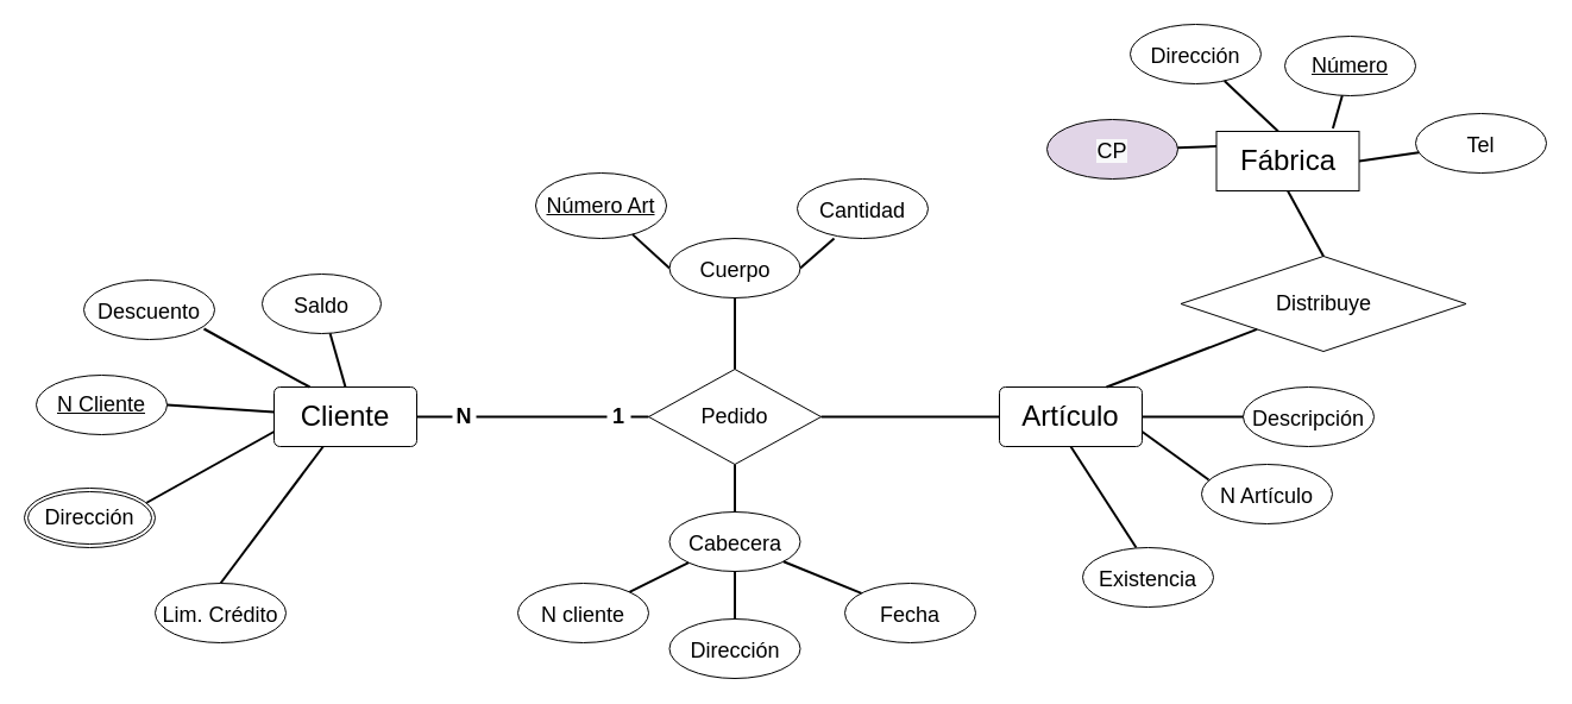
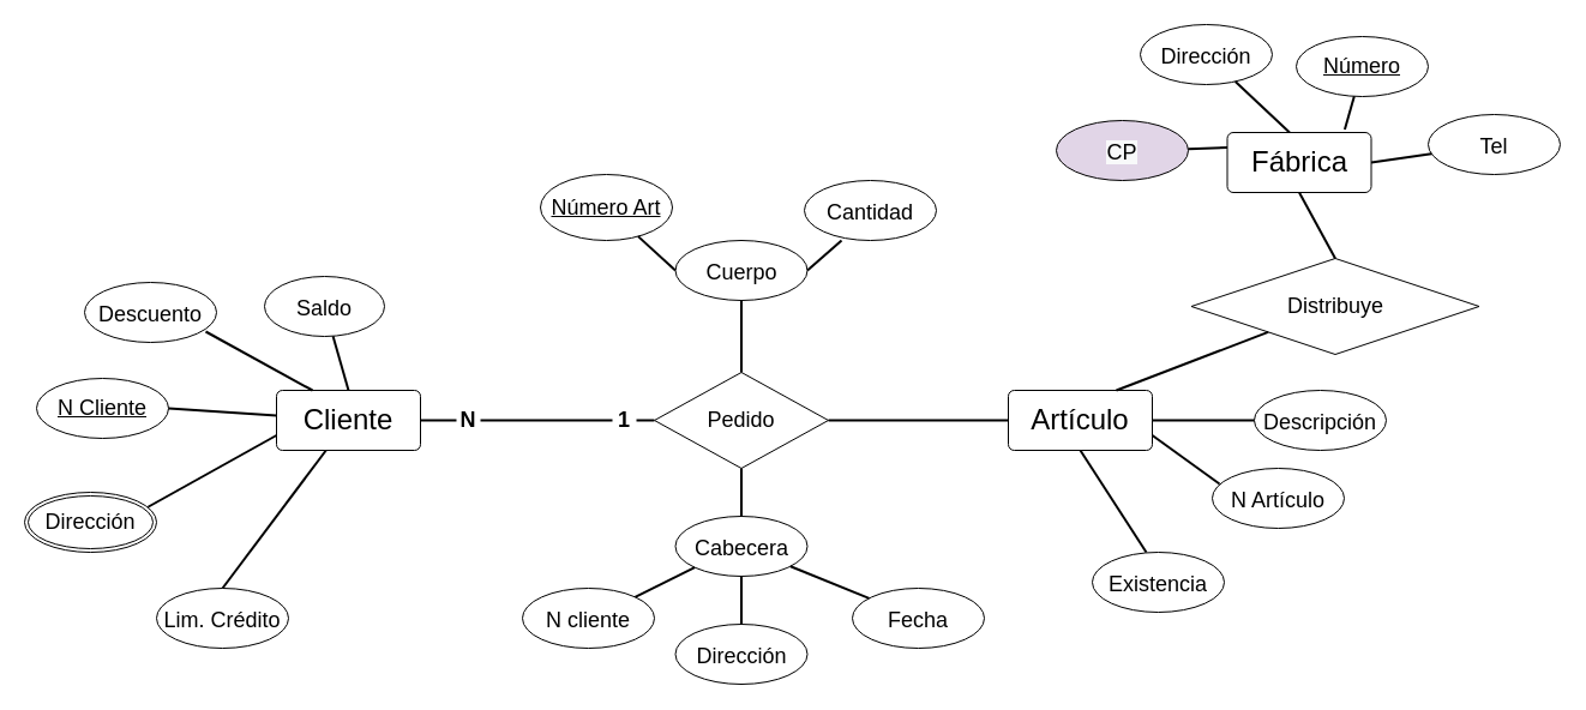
- <mxCell id="45" value="&lt;font style=&quot;font-size: 24px;&quot;&gt;Fábrica&lt;/font&gt;" style="arcSize=10;whiteSpace=wrap;html=1;align=center;fontSize=18;rounded=0;" vertex="1" parent="1"><mxGeometry x="1022.5" y="110" width="120" height="50" as="geometry" /></mxCell>
+ <mxCell id="45" value="&lt;font style=&quot;font-size: 24px;&quot;&gt;Fábrica&lt;/font&gt;" style="rounded=1;arcSize=10;whiteSpace=wrap;html=1;align=center;fontSize=18;" vertex="1" parent="1"><mxGeometry x="1022.5" y="110" width="120" height="50" as="geometry" /></mxCell>
